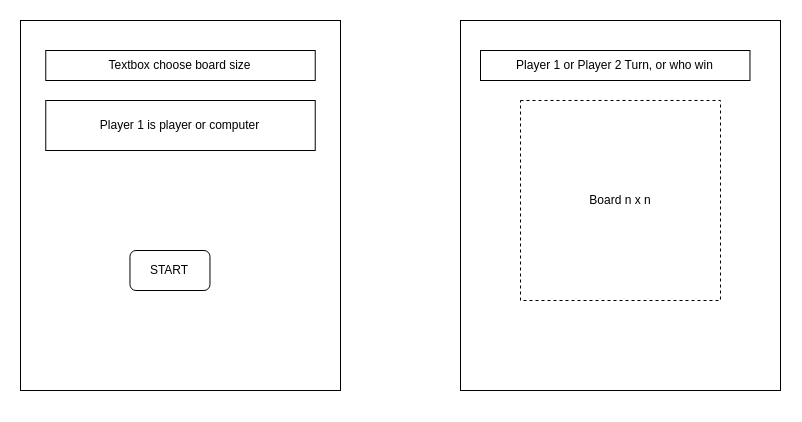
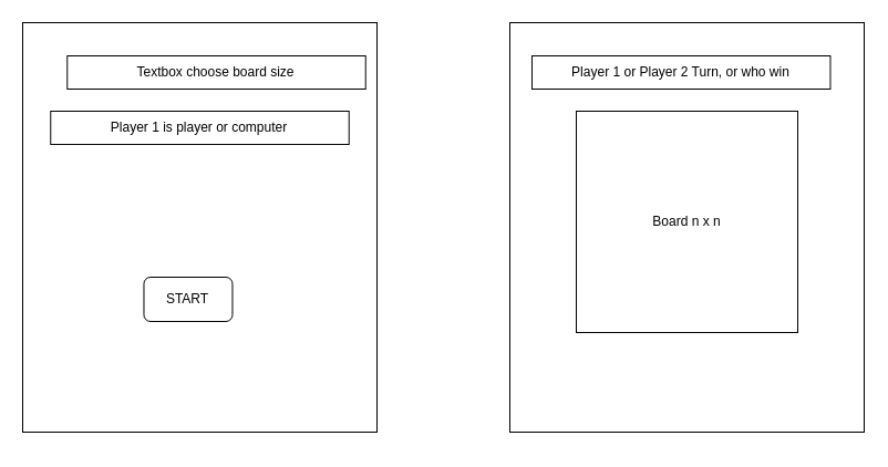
- <mxCell id="4" value="Textbox choose board size" style="rounded=0;whiteSpace=wrap;html=1;fillColor=#ffffff;gradientColor=none;" parent="2" vertex="1"><mxGeometry x="25.263" y="30" width="269.474" height="30" as="geometry" /></mxCell>
+ <mxCell id="4" value="Textbox choose board size" style="rounded=0;whiteSpace=wrap;html=1;fillColor=#ffffff;gradientColor=none;" parent="2" vertex="1"><mxGeometry x="40.263" y="30" width="269.474" height="30" as="geometry" /></mxCell>
- <mxCell id="5" value="&lt;div&gt;Player 1 is player or computer&lt;br&gt;&lt;/div&gt;" style="rounded=0;whiteSpace=wrap;html=1;fillColor=#ffffff;gradientColor=none;" parent="2" vertex="1"><mxGeometry x="25.263" y="80" width="269.474" height="50" as="geometry" /></mxCell>
+ <mxCell id="5" value="&lt;div&gt;Player 1 is player or computer&lt;br&gt;&lt;/div&gt;" style="rounded=0;whiteSpace=wrap;html=1;fillColor=#ffffff;gradientColor=none;" parent="2" vertex="1"><mxGeometry x="25.263" y="80" width="269.474" height="30" as="geometry" /></mxCell>
- <mxCell id="10" value="Board n x n" style="whiteSpace=wrap;html=1;aspect=fixed;fillColor=#ffffff;gradientColor=none;dashed=1;" parent="7" vertex="1"><mxGeometry x="60" y="80" width="200" height="200" as="geometry" /></mxCell>
+ <mxCell id="10" value="Board n x n" style="whiteSpace=wrap;html=1;aspect=fixed;fillColor=#ffffff;gradientColor=none;" parent="7" vertex="1"><mxGeometry x="60" y="80" width="200" height="200" as="geometry" /></mxCell>
